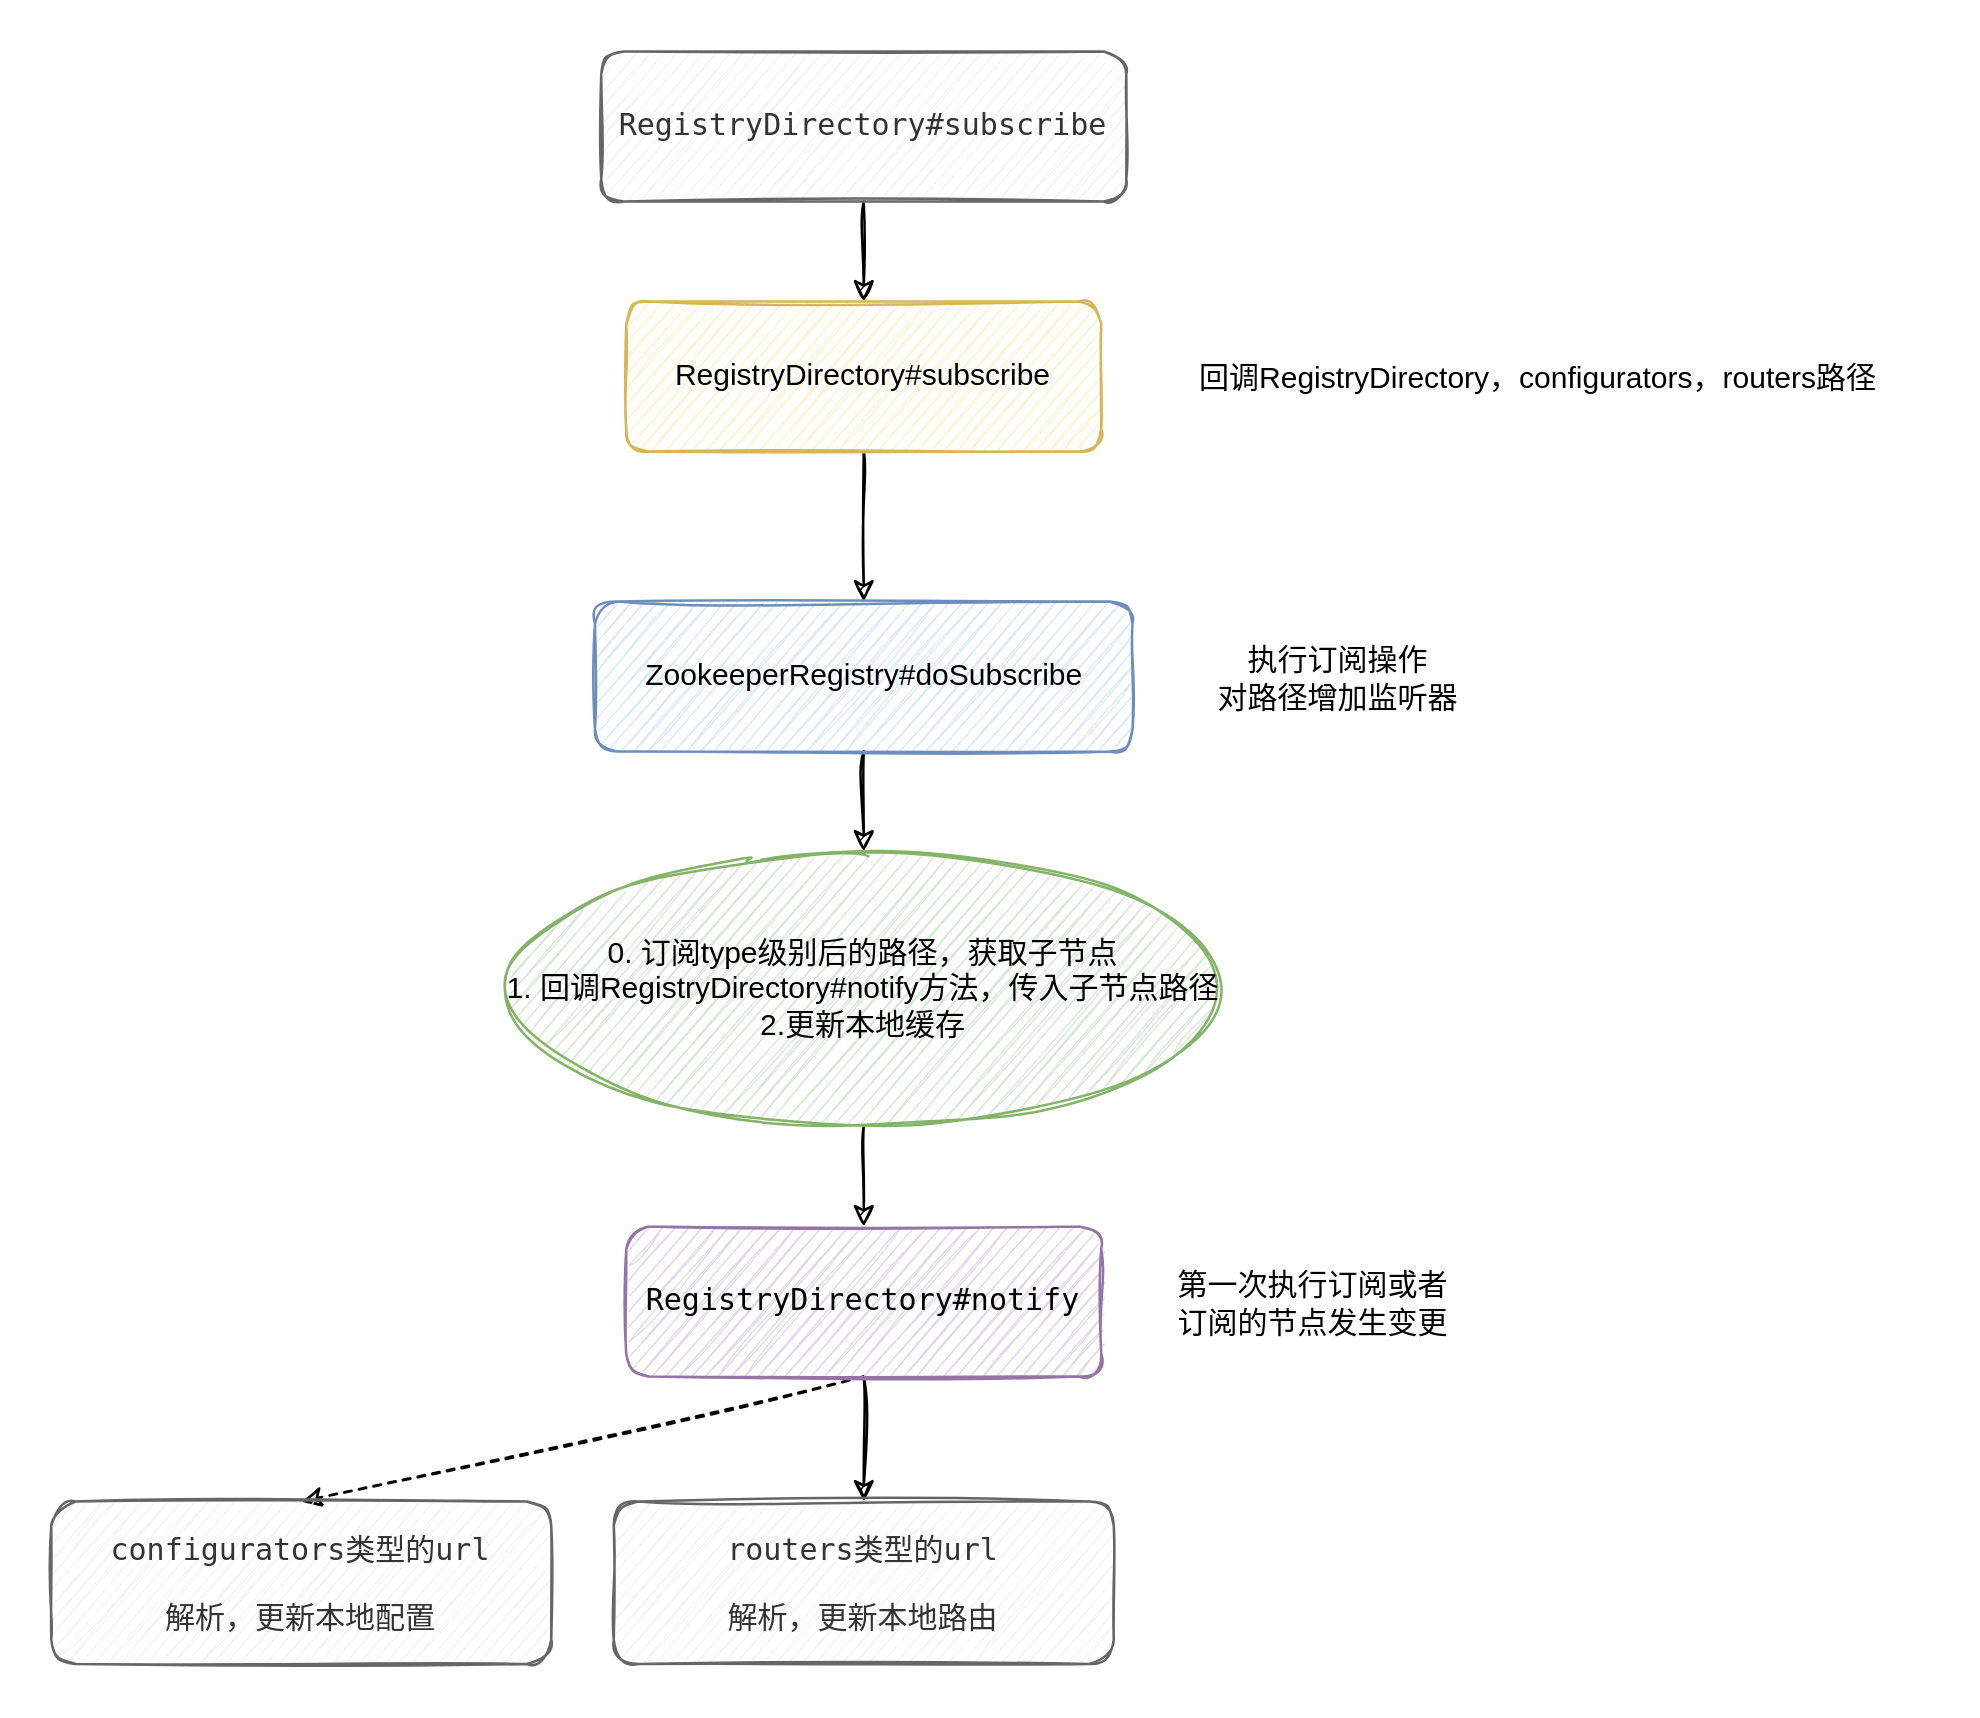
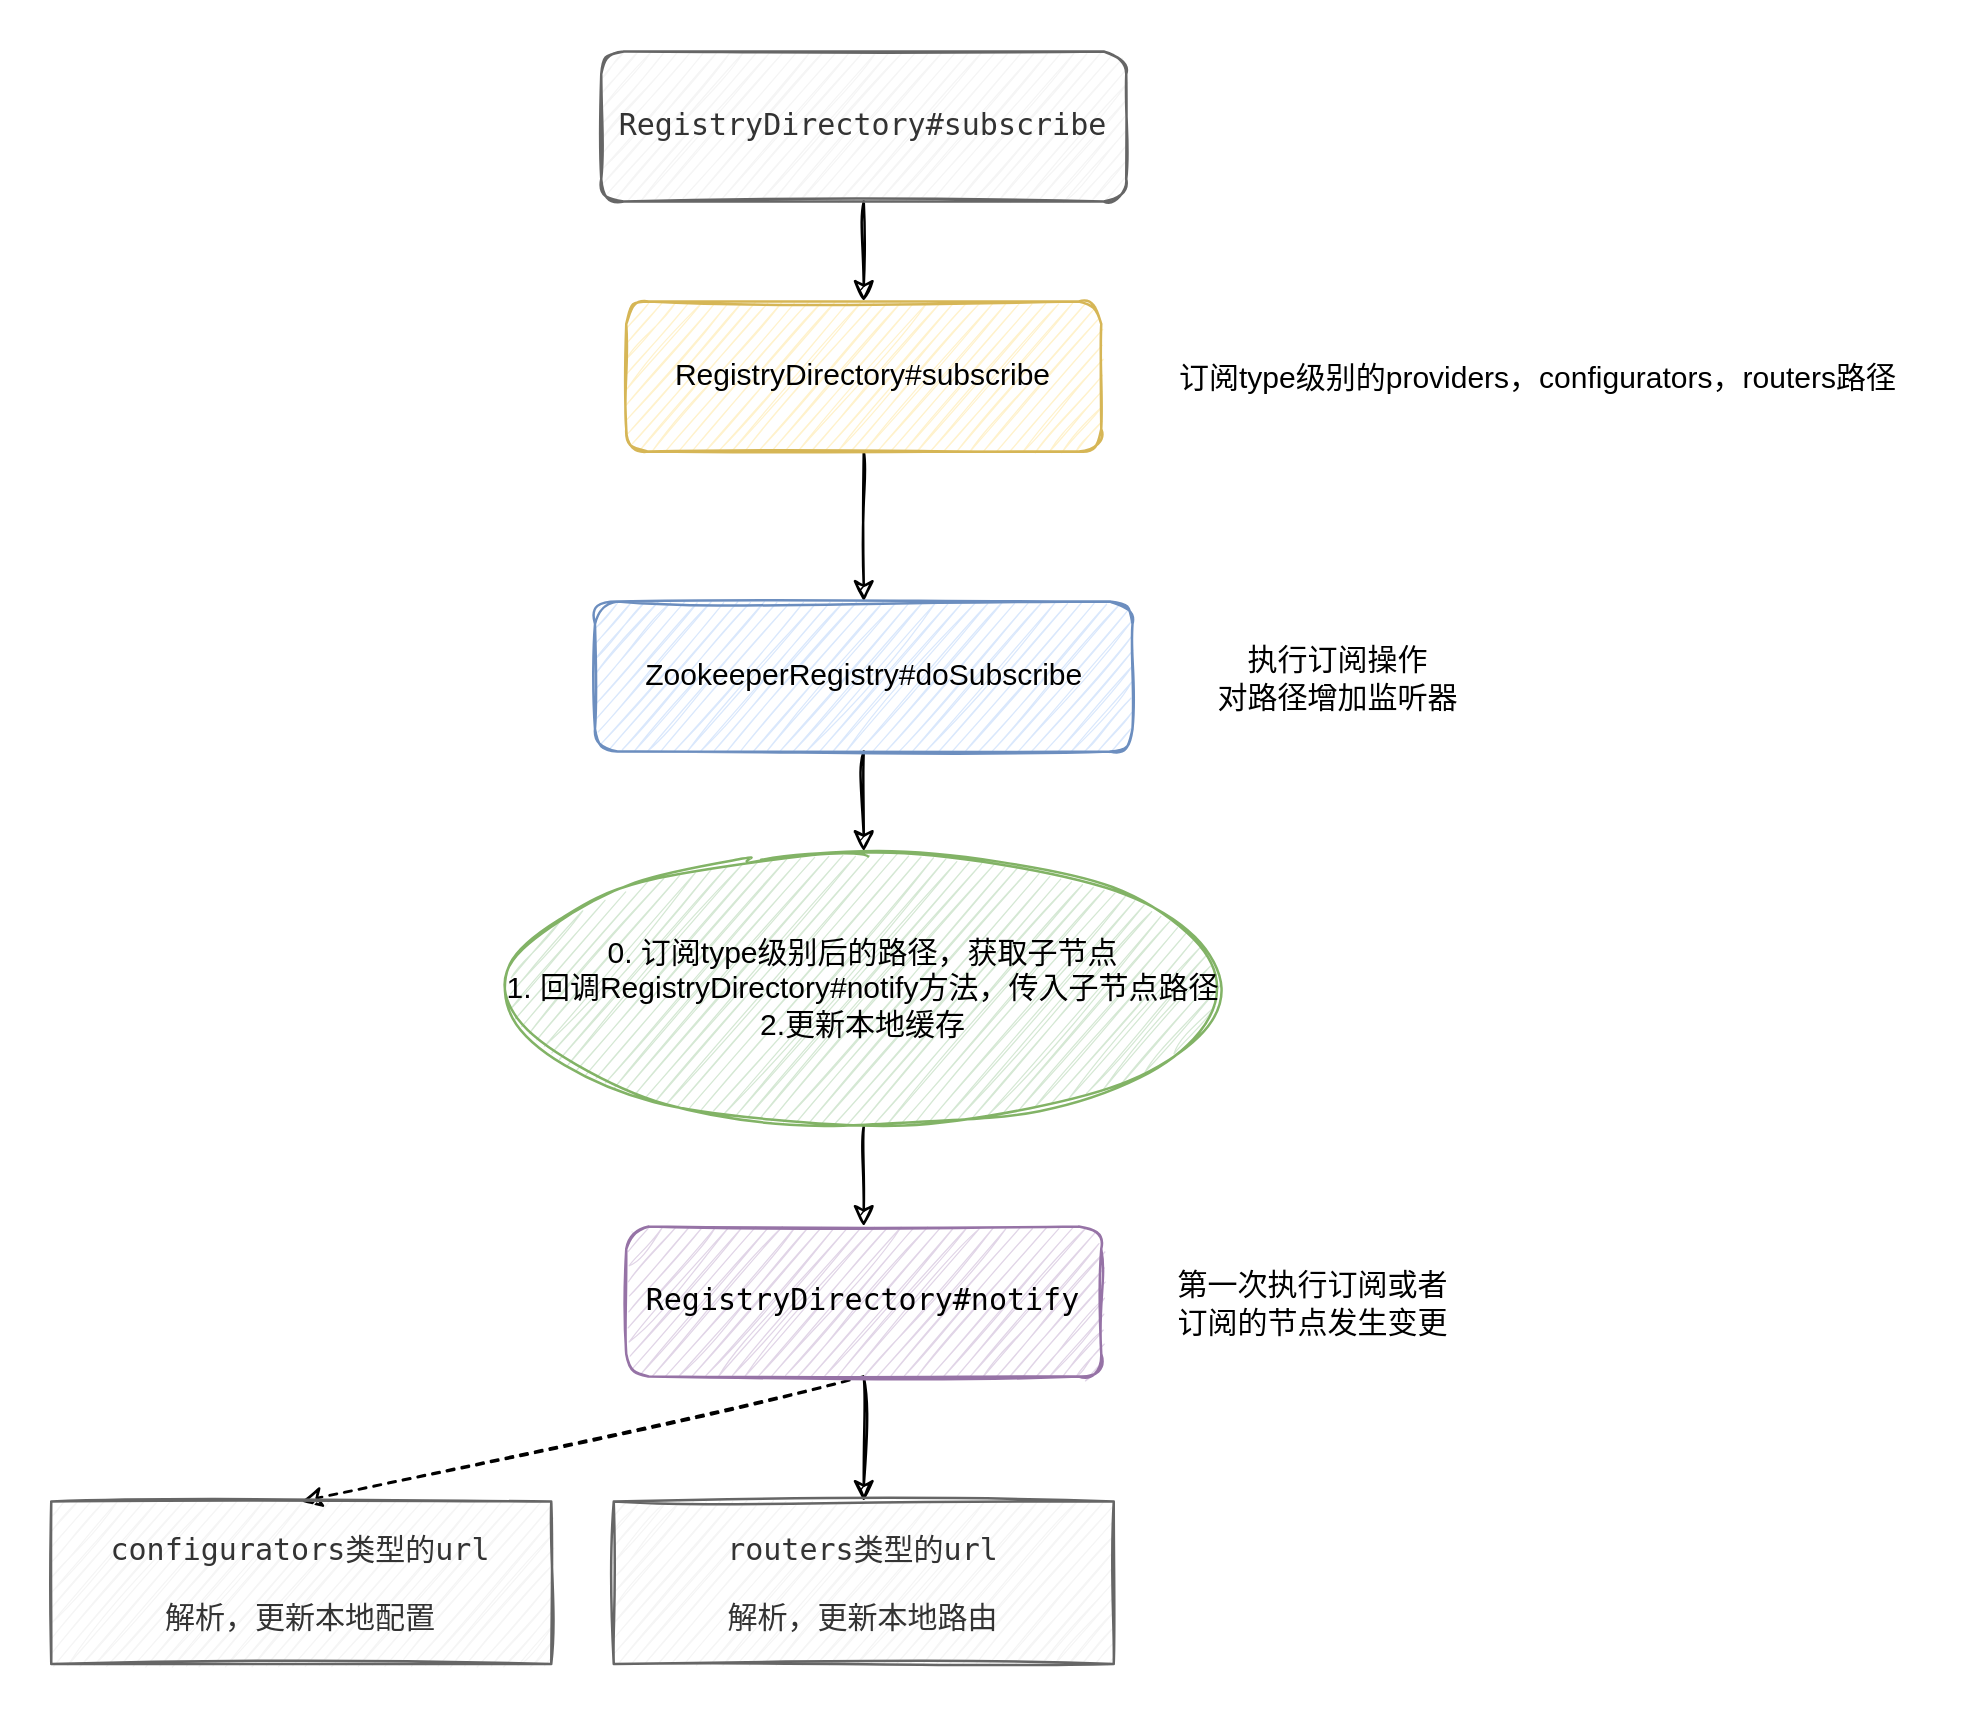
- <mxCell id="4" value="回调RegistryDirectory，configurators，routers路径" style="text;html=1;strokeColor=none;fillColor=none;align=center;verticalAlign=middle;whiteSpace=wrap;rounded=0;" parent="1" vertex="1"><mxGeometry x="460" y="150" width="310" as="geometry" /></mxCell>
+ <mxCell id="4" value="订阅type级别的providers，configurators，routers路径" style="text;html=1;strokeColor=none;fillColor=none;align=center;verticalAlign=middle;whiteSpace=wrap;rounded=0;" parent="1" vertex="1"><mxGeometry x="460" y="150" width="310" as="geometry" /></mxCell>
- <mxCell id="14" value="&lt;pre&gt;configurators类型的url&lt;/pre&gt;&lt;pre&gt;解析，更新本地配置&lt;/pre&gt;" style="rounded=1;whiteSpace=wrap;html=1;fillColor=#f5f5f5;strokeColor=#666666;fontColor=#333333;sketch=1;" vertex="1" parent="1"><mxGeometry x="20" y="600" width="200" height="65" as="geometry" /></mxCell>
+ <mxCell id="14" value="&lt;pre&gt;configurators类型的url&lt;/pre&gt;&lt;pre&gt;解析，更新本地配置&lt;/pre&gt;" style="whiteSpace=wrap;html=1;fillColor=#f5f5f5;strokeColor=#666666;fontColor=#333333;sketch=1;rounded=0;" vertex="1" parent="1"><mxGeometry x="20" y="600" width="200" height="65" as="geometry" /></mxCell>
- <mxCell id="15" value="&lt;pre&gt;&lt;pre&gt;routers类型的url&lt;/pre&gt;&lt;pre&gt;解析，更新本地路由&lt;/pre&gt;&lt;/pre&gt;" style="rounded=1;whiteSpace=wrap;html=1;fillColor=#f5f5f5;strokeColor=#666666;fontColor=#333333;sketch=1;" vertex="1" parent="1"><mxGeometry x="245" y="600" width="200" height="65" as="geometry" /></mxCell>
+ <mxCell id="15" value="&lt;pre&gt;&lt;pre&gt;routers类型的url&lt;/pre&gt;&lt;pre&gt;解析，更新本地路由&lt;/pre&gt;&lt;/pre&gt;" style="whiteSpace=wrap;html=1;fillColor=#f5f5f5;strokeColor=#666666;fontColor=#333333;sketch=1;rounded=0;" vertex="1" parent="1"><mxGeometry x="245" y="600" width="200" height="65" as="geometry" /></mxCell>
